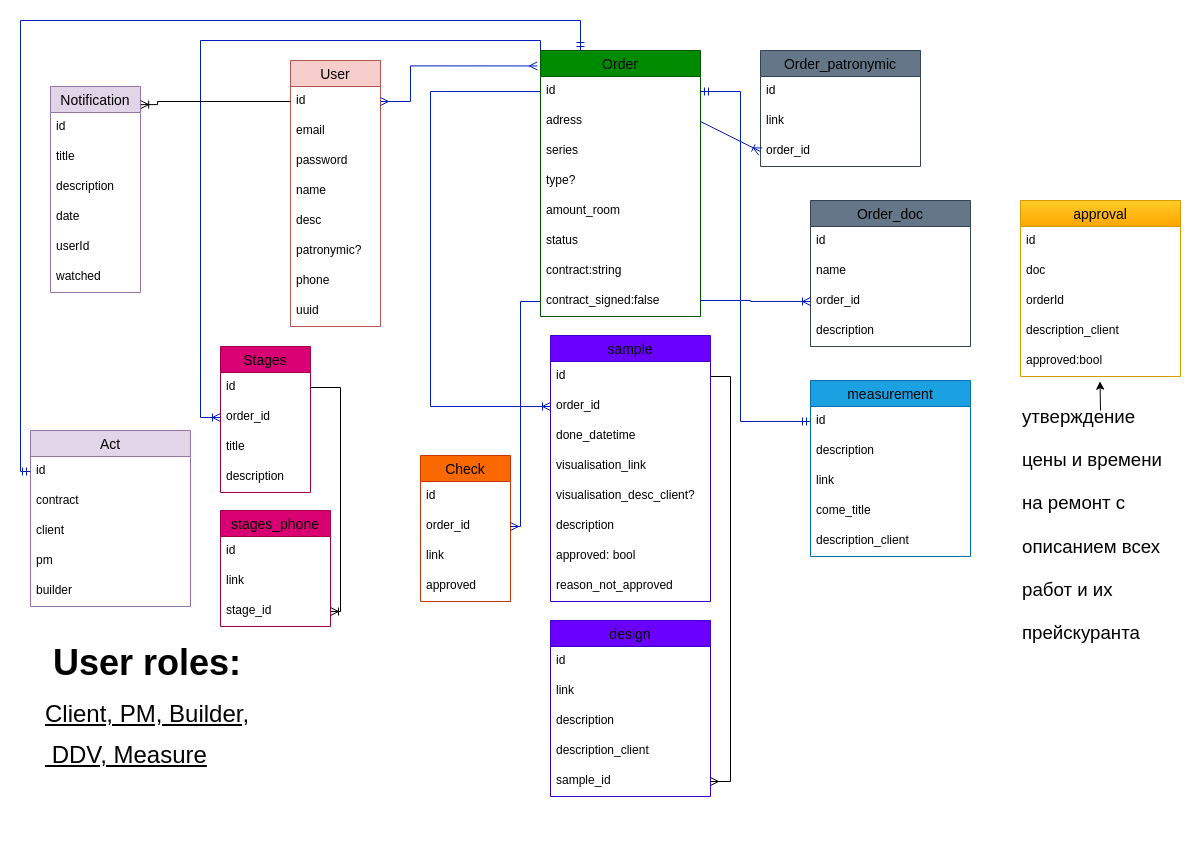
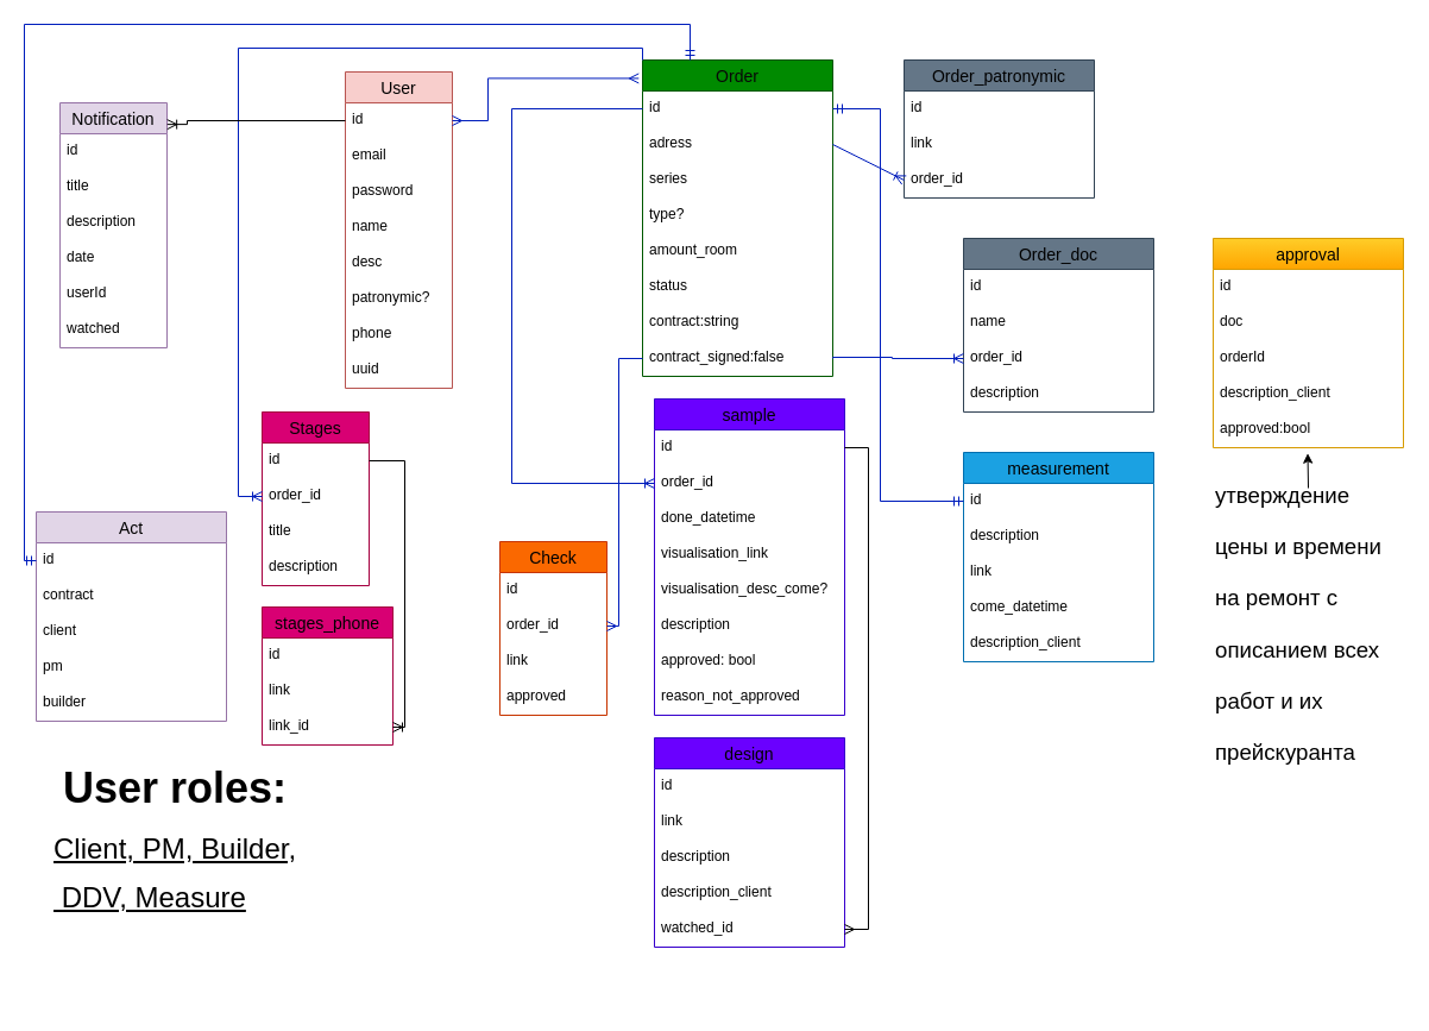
- <mxCell id="42" value="visualisation_desc_client?" style="text;strokeColor=none;fillColor=none;spacingLeft=4;spacingRight=4;overflow=hidden;rotatable=0;points=[[0,0.5],[1,0.5]];portConstraint=eastwest;fontSize=12;" parent="37" vertex="1"><mxGeometry y="146" width="160" height="30" as="geometry" /></mxCell>
+ <mxCell id="42" value="visualisation_desc_come?" style="text;strokeColor=none;fillColor=none;spacingLeft=4;spacingRight=4;overflow=hidden;rotatable=0;points=[[0,0.5],[1,0.5]];portConstraint=eastwest;fontSize=12;" parent="37" vertex="1"><mxGeometry y="146" width="160" height="30" as="geometry" /></mxCell>
- <mxCell id="35" value="come_title" style="text;strokeColor=none;fillColor=none;spacingLeft=4;spacingRight=4;overflow=hidden;rotatable=0;points=[[0,0.5],[1,0.5]];portConstraint=eastwest;fontSize=12;" parent="31" vertex="1"><mxGeometry y="116" width="160" height="30" as="geometry" /></mxCell>
+ <mxCell id="35" value="come_datetime" style="text;strokeColor=none;fillColor=none;spacingLeft=4;spacingRight=4;overflow=hidden;rotatable=0;points=[[0,0.5],[1,0.5]];portConstraint=eastwest;fontSize=12;" parent="31" vertex="1"><mxGeometry y="116" width="160" height="30" as="geometry" /></mxCell>
- <mxCell id="67" value="stage_id" style="text;strokeColor=none;fillColor=none;spacingLeft=4;spacingRight=4;overflow=hidden;rotatable=0;points=[[0,0.5],[1,0.5]];portConstraint=eastwest;fontSize=12;" parent="64" vertex="1"><mxGeometry y="86" width="110" height="30" as="geometry" /></mxCell>
+ <mxCell id="67" value="link_id" style="text;strokeColor=none;fillColor=none;spacingLeft=4;spacingRight=4;overflow=hidden;rotatable=0;points=[[0,0.5],[1,0.5]];portConstraint=eastwest;fontSize=12;" parent="64" vertex="1"><mxGeometry y="86" width="110" height="30" as="geometry" /></mxCell>
- <mxCell id="52" value="sample_id" style="text;strokeColor=none;fillColor=none;spacingLeft=4;spacingRight=4;overflow=hidden;rotatable=0;points=[[0,0.5],[1,0.5]];portConstraint=eastwest;fontSize=12;" parent="47" vertex="1"><mxGeometry y="146" width="160" height="30" as="geometry" /></mxCell>
+ <mxCell id="52" value="watched_id" style="text;strokeColor=none;fillColor=none;spacingLeft=4;spacingRight=4;overflow=hidden;rotatable=0;points=[[0,0.5],[1,0.5]];portConstraint=eastwest;fontSize=12;" parent="47" vertex="1"><mxGeometry y="146" width="160" height="30" as="geometry" /></mxCell>
